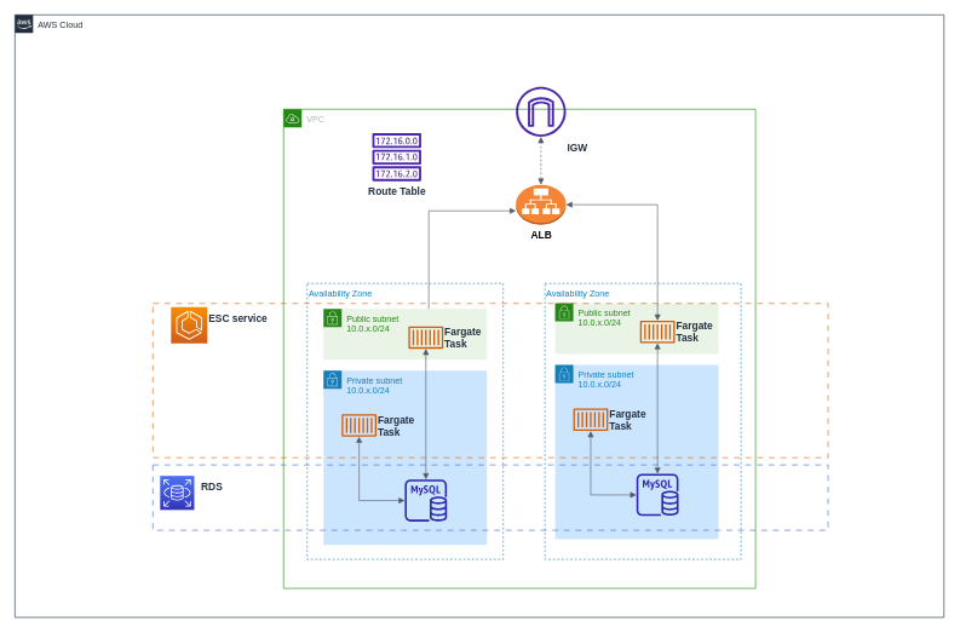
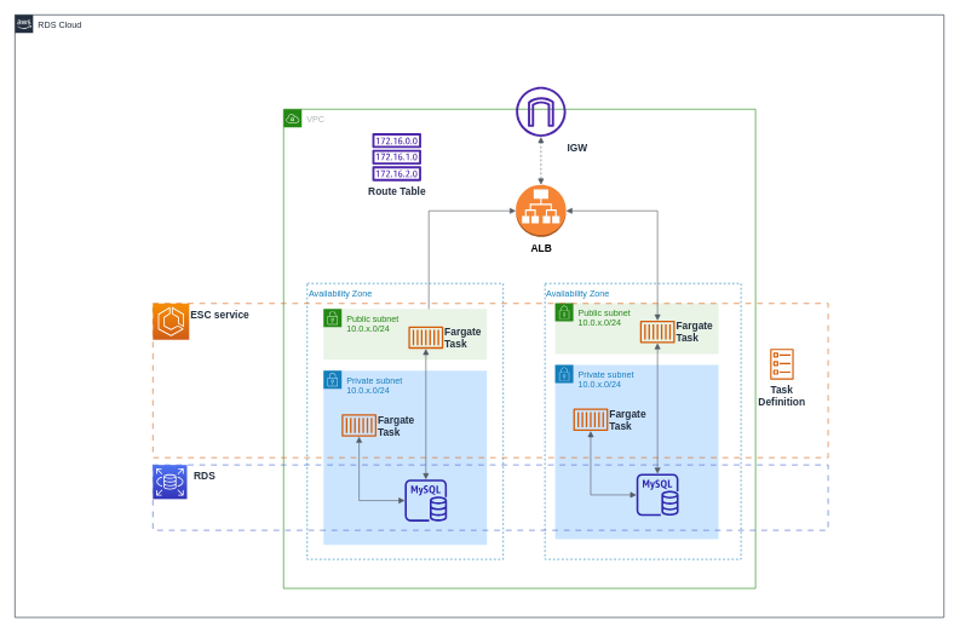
- <mxCell id="2" value="AWS Cloud" style="points=[[0,0],[0.25,0],[0.5,0],[0.75,0],[1,0],[1,0.25],[1,0.5],[1,0.75],[1,1],[0.75,1],[0.5,1],[0.25,1],[0,1],[0,0.75],[0,0.5],[0,0.25]];outlineConnect=0;gradientColor=none;html=1;whiteSpace=wrap;fontSize=12;fontStyle=0;container=1;pointerEvents=0;collapsible=0;recursiveResize=0;shape=mxgraph.aws4.group;grIcon=mxgraph.aws4.group_aws_cloud_alt;strokeColor=#232F3E;fillColor=none;verticalAlign=top;align=left;spacingLeft=30;fontColor=#232F3E;dashed=0;" vertex="1" parent="1"><mxGeometry x="20" y="20" width="1279.5" height="830" as="geometry" /></mxCell>
+ <mxCell id="2" value="RDS Cloud" style="points=[[0,0],[0.25,0],[0.5,0],[0.75,0],[1,0],[1,0.25],[1,0.5],[1,0.75],[1,1],[0.75,1],[0.5,1],[0.25,1],[0,1],[0,0.75],[0,0.5],[0,0.25]];outlineConnect=0;gradientColor=none;html=1;whiteSpace=wrap;fontSize=12;fontStyle=0;container=1;pointerEvents=0;collapsible=0;recursiveResize=0;shape=mxgraph.aws4.group;grIcon=mxgraph.aws4.group_aws_cloud_alt;strokeColor=#232F3E;fillColor=none;verticalAlign=top;align=left;spacingLeft=30;fontColor=#232F3E;dashed=0;" vertex="1" parent="1"><mxGeometry x="20" y="20" width="1279.5" height="830" as="geometry" /></mxCell>
- <mxCell id="5" value="ALB" style="outlineConnect=0;dashed=0;verticalLabelPosition=bottom;verticalAlign=top;align=center;html=1;shape=mxgraph.aws3.application_load_balancer;fillColor=#F58534;gradientColor=none;fontStyle=1;fontSize=14;labelPosition=center;" vertex="1" parent="2"><mxGeometry x="690" y="234" width="69" height="55" as="geometry" /></mxCell>
+ <mxCell id="5" value="ALB" style="outlineConnect=0;dashed=0;verticalLabelPosition=bottom;verticalAlign=top;align=center;html=1;shape=mxgraph.aws3.application_load_balancer;fillColor=#F58534;gradientColor=none;fontStyle=1;fontSize=14;labelPosition=center;" vertex="1" parent="2"><mxGeometry x="690" y="234" width="69" height="72" as="geometry" /></mxCell>
- <mxCell id="10" value="ESC service" style="sketch=0;points=[[0,0,0],[0.25,0,0],[0.5,0,0],[0.75,0,0],[1,0,0],[0,1,0],[0.25,1,0],[0.5,1,0],[0.75,1,0],[1,1,0],[0,0.25,0],[0,0.5,0],[0,0.75,0],[1,0.25,0],[1,0.5,0],[1,0.75,0]];outlineConnect=0;fontColor=#232F3E;gradientColor=#F78E04;gradientDirection=north;fillColor=#D05C17;strokeColor=#ffffff;dashed=0;verticalLabelPosition=middle;verticalAlign=top;align=left;html=1;fontSize=14;fontStyle=1;aspect=fixed;shape=mxgraph.aws4.resourceIcon;resIcon=mxgraph.aws4.ecs;horizontal=1;fontFamily=Helvetica;labelPosition=right;" vertex="1" parent="2"><mxGeometry x="215" y="402.57" width="50" height="50" as="geometry" /></mxCell>
+ <mxCell id="10" value="ESC service" style="sketch=0;points=[[0,0,0],[0.25,0,0],[0.5,0,0],[0.75,0,0],[1,0,0],[0,1,0],[0.25,1,0],[0.5,1,0],[0.75,1,0],[1,1,0],[0,0.25,0],[0,0.5,0],[0,0.75,0],[1,0.25,0],[1,0.5,0],[1,0.75,0]];outlineConnect=0;fontColor=#232F3E;gradientColor=#F78E04;gradientDirection=north;fillColor=#D05C17;strokeColor=#ffffff;dashed=0;verticalLabelPosition=middle;verticalAlign=top;align=left;html=1;fontSize=14;fontStyle=1;aspect=fixed;shape=mxgraph.aws4.resourceIcon;resIcon=mxgraph.aws4.ecs;horizontal=1;fontFamily=Helvetica;labelPosition=right;" vertex="1" parent="2"><mxGeometry x="190" y="397.57" width="50" height="50" as="geometry" /></mxCell>
+ <mxCell id="7" value="Task &lt;br&gt;Definition" style="sketch=0;outlineConnect=0;fontColor=#232F3E;gradientColor=none;fillColor=#D45B07;strokeColor=none;dashed=0;verticalLabelPosition=bottom;verticalAlign=top;align=center;html=1;fontSize=14;fontStyle=1;aspect=fixed;pointerEvents=1;shape=mxgraph.aws4.ecs_task;" vertex="1" parent="2"><mxGeometry x="1040.01" y="460" width="32.71" height="42.43" as="geometry" /></mxCell>
- <mxCell id="11" value="RDS&lt;br&gt;" style="sketch=0;points=[[0,0,0],[0.25,0,0],[0.5,0,0],[0.75,0,0],[1,0,0],[0,1,0],[0.25,1,0],[0.5,1,0],[0.75,1,0],[1,1,0],[0,0.25,0],[0,0.5,0],[0,0.75,0],[1,0.25,0],[1,0.5,0],[1,0.75,0]];outlineConnect=0;fontColor=#232F3E;gradientColor=#4D72F3;gradientDirection=north;fillColor=#3334B9;strokeColor=#ffffff;dashed=0;verticalLabelPosition=middle;verticalAlign=top;align=center;html=1;fontSize=14;fontStyle=1;aspect=fixed;shape=mxgraph.aws4.resourceIcon;resIcon=mxgraph.aws4.rds;labelPosition=right;" vertex="1" parent="2"><mxGeometry x="200" y="635" width="47" height="47" as="geometry" /></mxCell>
+ <mxCell id="11" value="RDS&lt;br&gt;" style="sketch=0;points=[[0,0,0],[0.25,0,0],[0.5,0,0],[0.75,0,0],[1,0,0],[0,1,0],[0.25,1,0],[0.5,1,0],[0.75,1,0],[1,1,0],[0,0.25,0],[0,0.5,0],[0,0.75,0],[1,0.25,0],[1,0.5,0],[1,0.75,0]];outlineConnect=0;fontColor=#232F3E;gradientColor=#4D72F3;gradientDirection=north;fillColor=#3334B9;strokeColor=#ffffff;dashed=0;verticalLabelPosition=middle;verticalAlign=top;align=center;html=1;fontSize=14;fontStyle=1;aspect=fixed;shape=mxgraph.aws4.resourceIcon;resIcon=mxgraph.aws4.rds;labelPosition=right;" vertex="1" parent="2"><mxGeometry x="190" y="620" width="47" height="47" as="geometry" /></mxCell>
